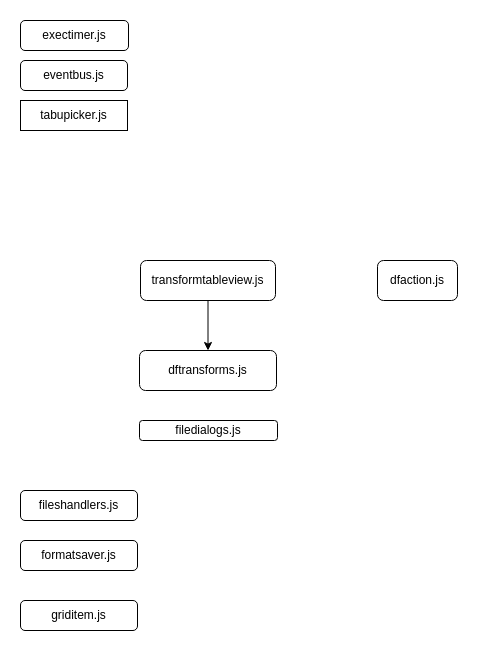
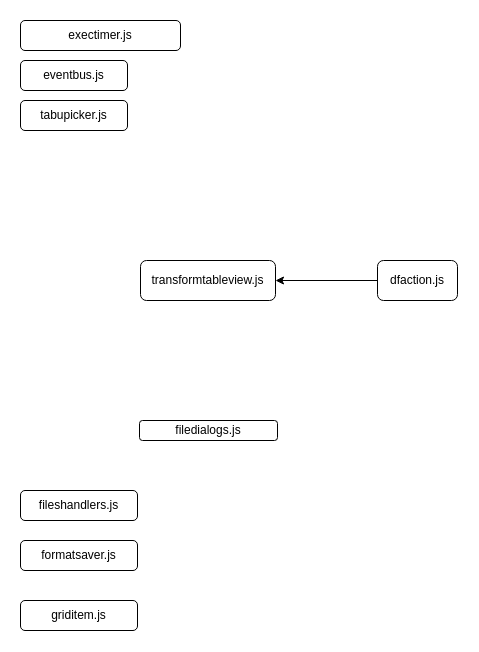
- <mxCell id="8" value="exectimer.js" style="rounded=1;whiteSpace=wrap;html=1;" vertex="1" parent="1"><mxGeometry x="20" y="20" width="108" height="30" as="geometry" /></mxCell>
+ <mxCell id="8" value="exectimer.js" style="rounded=1;whiteSpace=wrap;html=1;" vertex="1" parent="1"><mxGeometry x="20" y="20" width="160" height="30" as="geometry" /></mxCell>
- <mxCell id="13" value="tabupicker.js" style="whiteSpace=wrap;html=1;rounded=0;" vertex="1" parent="1"><mxGeometry x="20" y="100" width="107" height="30" as="geometry" /></mxCell>
+ <mxCell id="13" value="tabupicker.js" style="rounded=1;whiteSpace=wrap;html=1;" vertex="1" parent="1"><mxGeometry x="20" y="100" width="107" height="30" as="geometry" /></mxCell>
+ <mxCell id="4" style="edgeStyle=orthogonalEdgeStyle;rounded=0;orthogonalLoop=1;jettySize=auto;html=1;entryX=1;entryY=0.5;entryDx=0;entryDy=0;" edge="1" parent="1" source="5" target="3"><mxGeometry relative="1" as="geometry" /></mxCell>
- <mxCell id="2" style="edgeStyle=orthogonalEdgeStyle;rounded=0;orthogonalLoop=1;jettySize=auto;html=1;exitX=0.5;exitY=1;exitDx=0;exitDy=0;" edge="1" parent="1" source="3" target="6"><mxGeometry relative="1" as="geometry" /></mxCell>
- <mxCell id="6" value="dftransforms.js" style="rounded=1;whiteSpace=wrap;html=1;" vertex="1" parent="1"><mxGeometry x="139" y="350" width="137" height="40" as="geometry" /></mxCell>
